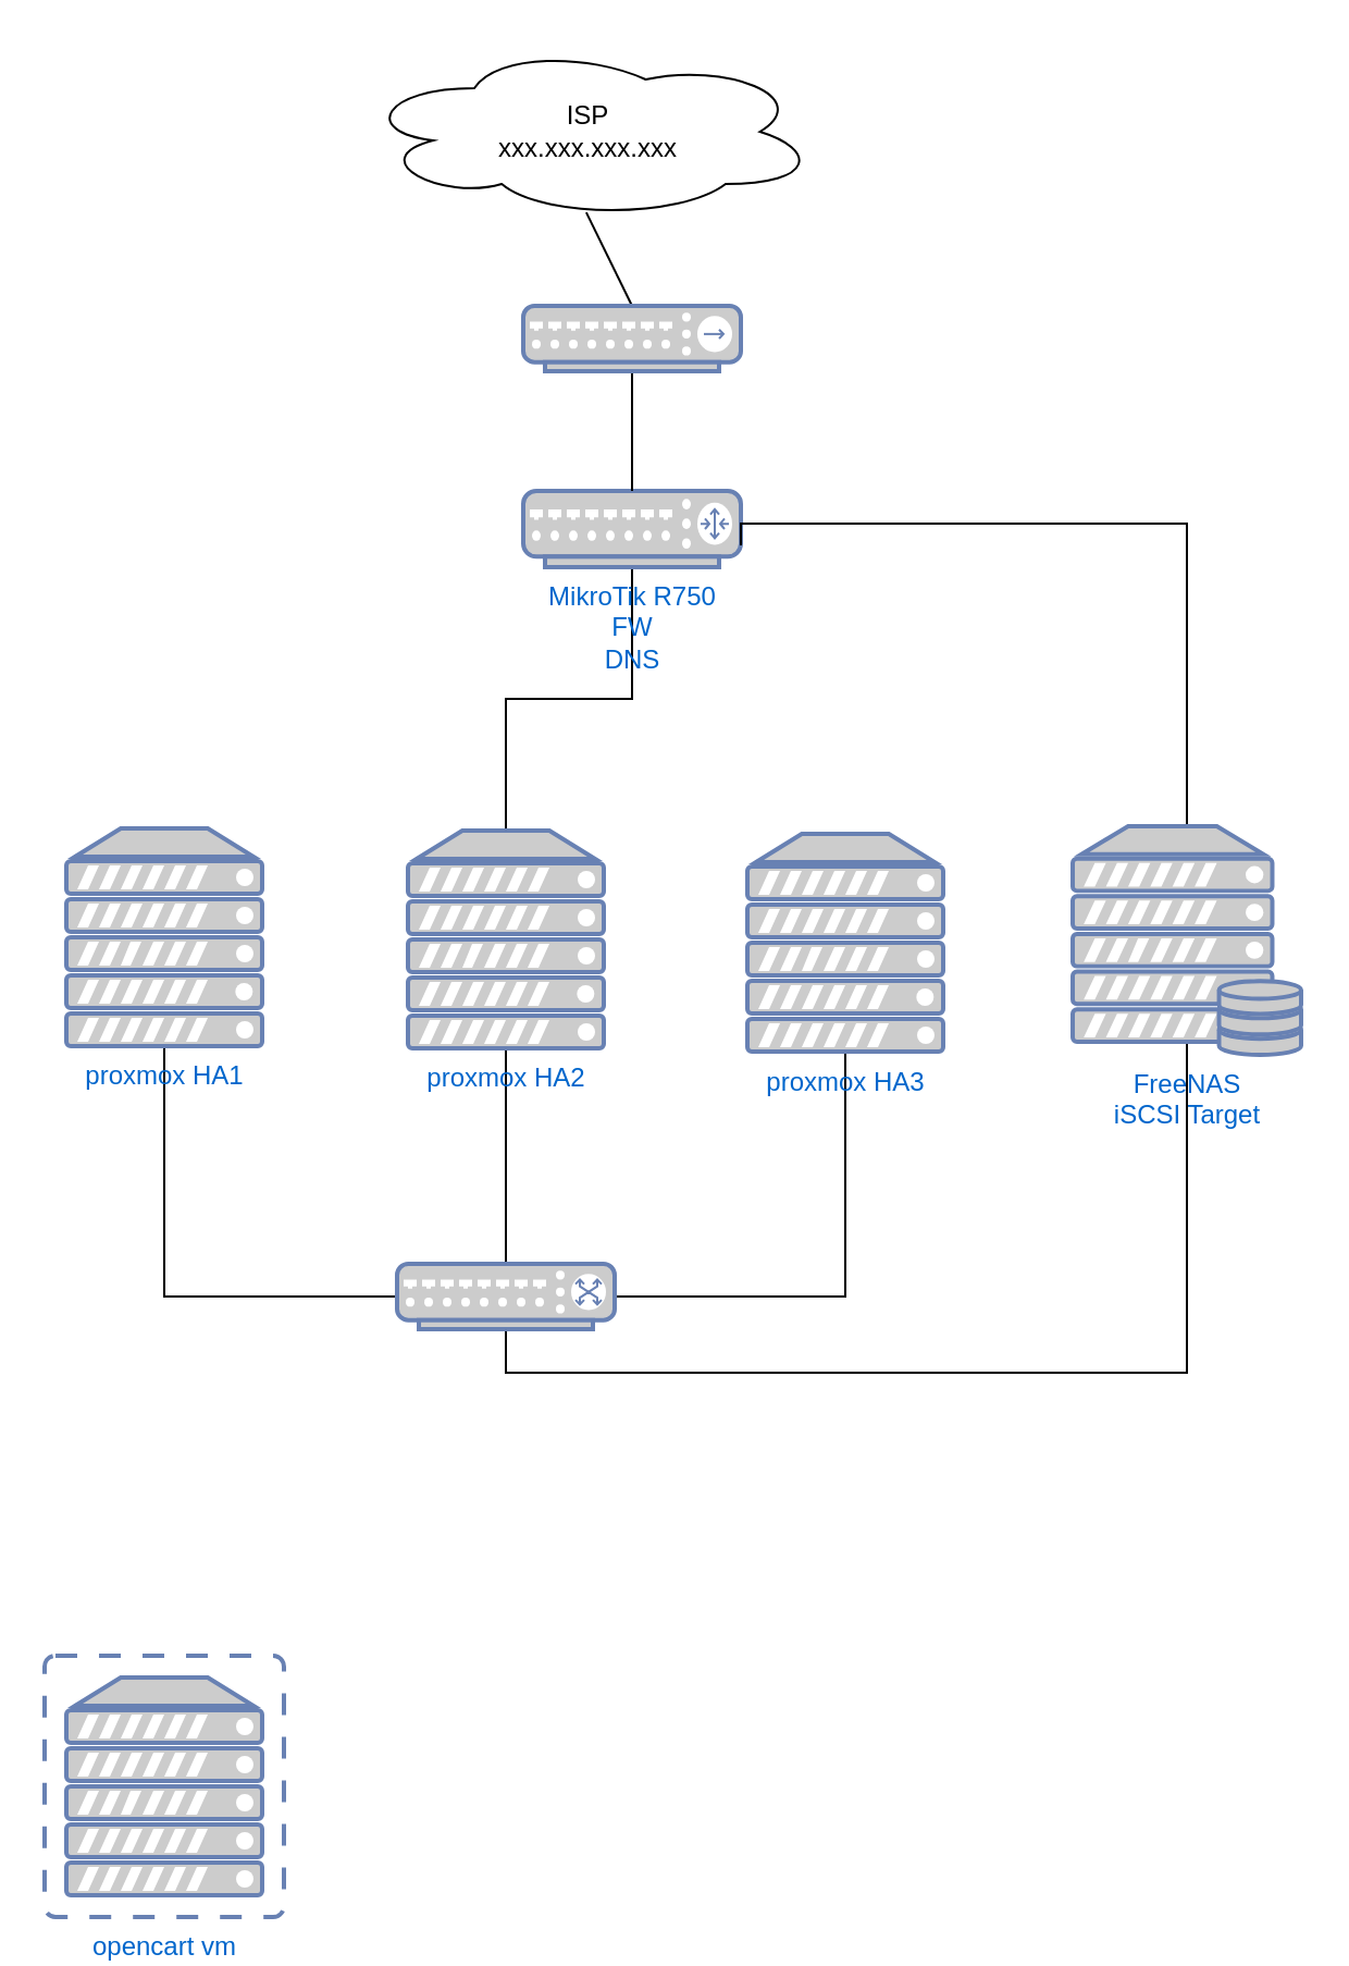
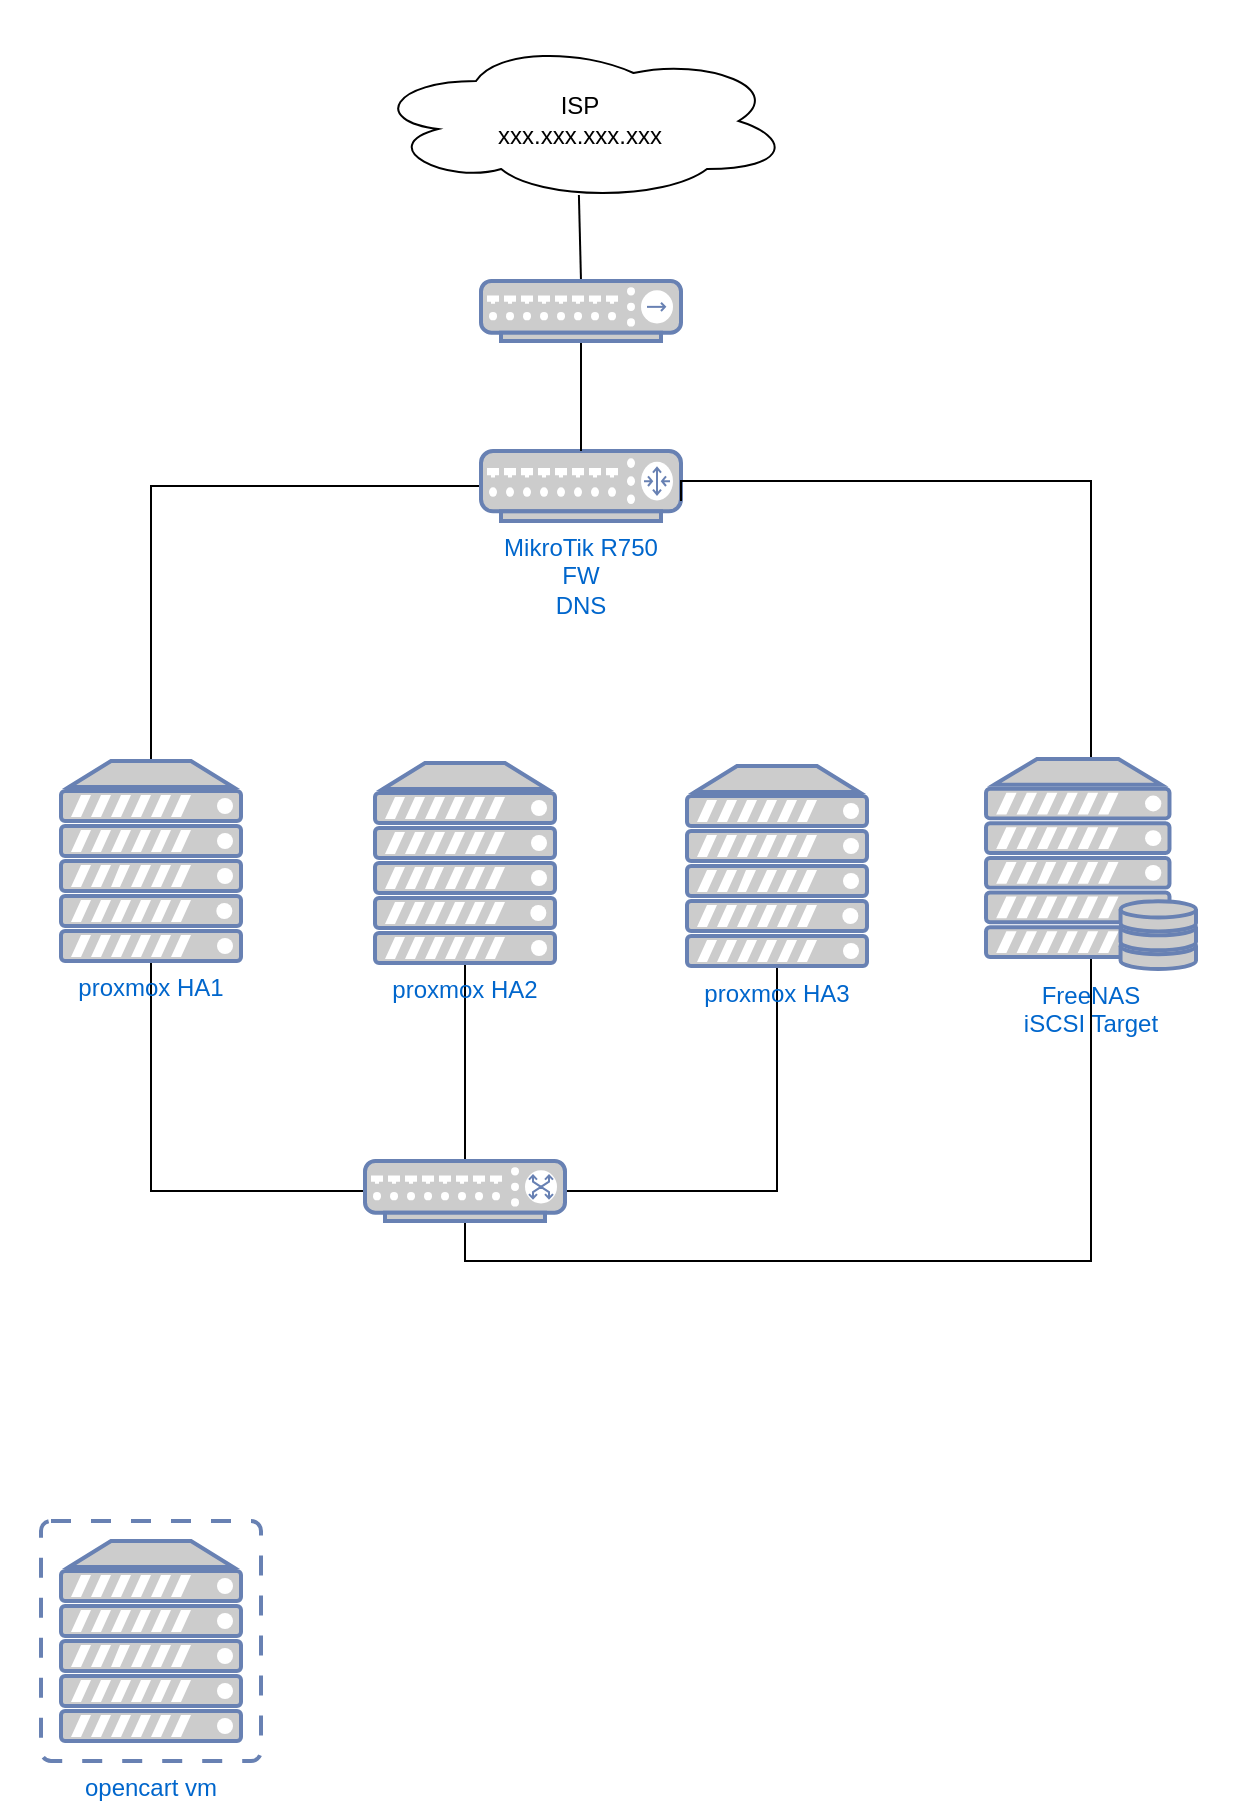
- <mxCell id="2" value="ISP&lt;br&gt;xxx.xxx.xxx.xxx&lt;br&gt;" style="ellipse;shape=cloud;whiteSpace=wrap;html=1;" vertex="1" parent="1"><mxGeometry x="165" y="20" width="210" height="80" as="geometry" /></mxCell>
+ <mxCell id="2" value="ISP&lt;br&gt;xxx.xxx.xxx.xxx&lt;br&gt;" style="ellipse;shape=cloud;whiteSpace=wrap;html=1;" vertex="1" parent="1"><mxGeometry x="185" y="20" width="210" height="80" as="geometry" /></mxCell>
- <mxCell id="3" style="edgeStyle=orthogonalEdgeStyle;rounded=0;orthogonalLoop=1;jettySize=auto;html=1;endArrow=none;endFill=0;" edge="1" parent="1" source="4" target="14"><mxGeometry relative="1" as="geometry" /></mxCell>
+ <mxCell id="3" style="edgeStyle=orthogonalEdgeStyle;rounded=0;orthogonalLoop=1;jettySize=auto;html=1;entryX=0.5;entryY=0;entryDx=0;entryDy=0;entryPerimeter=0;endArrow=none;endFill=0;" edge="1" parent="1" source="4" target="16"><mxGeometry relative="1" as="geometry" /></mxCell>
